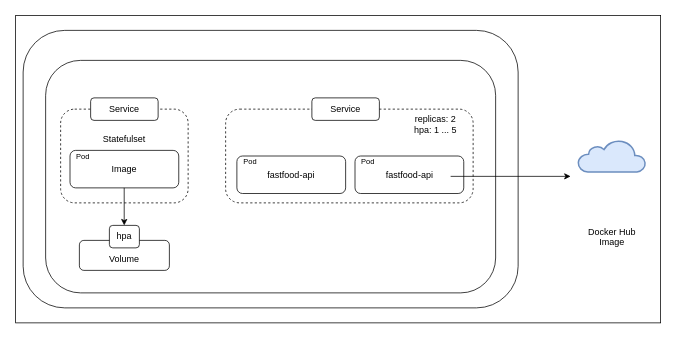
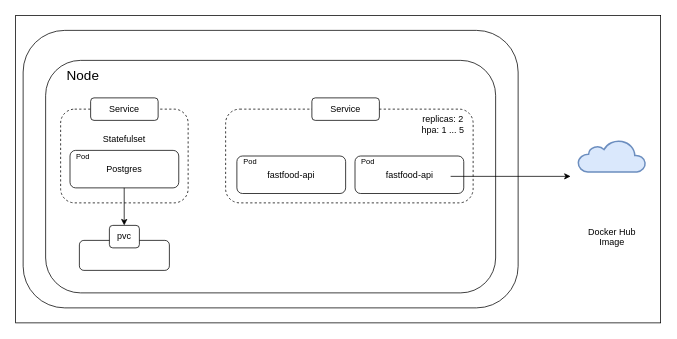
+ <mxCell id="5" value="&lt;font style=&quot;font-size: 18px;&quot;&gt;Node&lt;/font&gt;" style="text;html=1;align=center;verticalAlign=middle;whiteSpace=wrap;rounded=0;" vertex="1" parent="1"><mxGeometry x="70" y="80" width="80" height="40" as="geometry" /></mxCell>
- <mxCell id="21" value="replicas: 2&lt;div&gt;hpa: 1 ... 5&lt;/div&gt;" style="text;html=1;align=center;verticalAlign=middle;whiteSpace=wrap;rounded=0;" vertex="1" parent="1"><mxGeometry x="550" y="150" width="60" height="30" as="geometry" /></mxCell>
+ <mxCell id="21" value="replicas: 2&lt;div&gt;hpa: 1 ... 5&lt;/div&gt;" style="text;html=1;align=center;verticalAlign=middle;whiteSpace=wrap;rounded=0;" vertex="1" parent="1"><mxGeometry x="560" y="150" width="60" height="30" as="geometry" /></mxCell>
- <mxCell id="11" value="Image" style="text;html=1;align=center;verticalAlign=middle;whiteSpace=wrap;rounded=0;" vertex="1" parent="1"><mxGeometry x="135" y="210" width="60" height="30" as="geometry" /></mxCell>
+ <mxCell id="11" value="Postgres" style="text;html=1;align=center;verticalAlign=middle;whiteSpace=wrap;rounded=0;" vertex="1" parent="1"><mxGeometry x="135" y="210" width="60" height="30" as="geometry" /></mxCell>
- <mxCell id="16" value="hpa" style="text;html=1;align=center;verticalAlign=middle;whiteSpace=wrap;rounded=0;" vertex="1" parent="1"><mxGeometry x="135" y="300" width="60" height="30" as="geometry" /></mxCell>
+ <mxCell id="16" value="pvc" style="text;html=1;align=center;verticalAlign=middle;whiteSpace=wrap;rounded=0;" vertex="1" parent="1"><mxGeometry x="135" y="300" width="60" height="30" as="geometry" /></mxCell>
- <mxCell id="17" value="Volume" style="text;html=1;align=center;verticalAlign=middle;whiteSpace=wrap;rounded=0;" vertex="1" parent="1"><mxGeometry x="135" y="330" width="60" height="30" as="geometry" /></mxCell>
